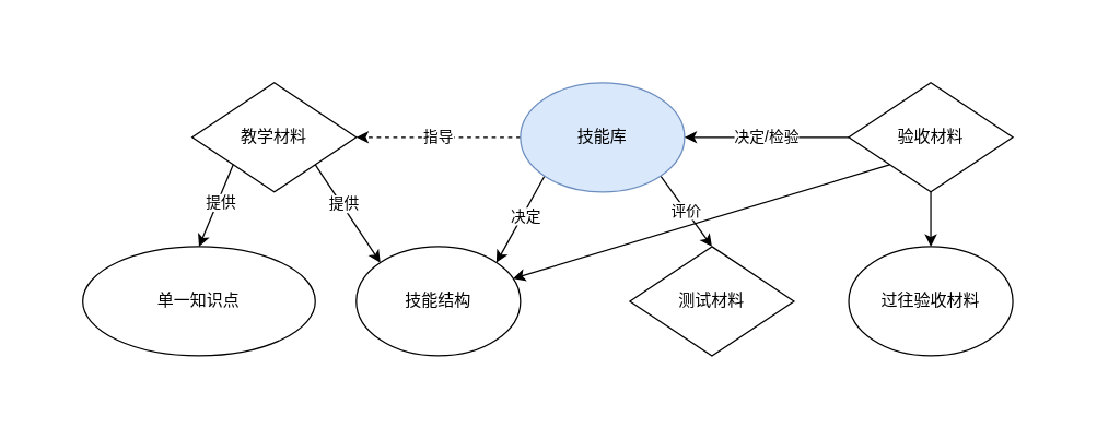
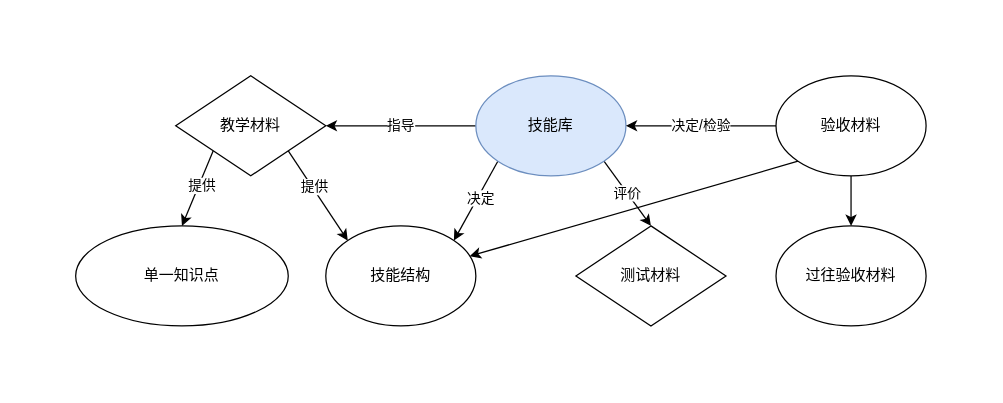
- <mxCell id="3" value="指导" style="edgeStyle=none;rounded=0;orthogonalLoop=1;jettySize=auto;html=1;exitX=0;exitY=0.5;exitDx=0;exitDy=0;entryX=1;entryY=0.5;entryDx=0;entryDy=0;dashed=1;" parent="1" source="7" target="16" edge="1"><mxGeometry relative="1" as="geometry" /></mxCell>
+ <mxCell id="3" value="指导" style="edgeStyle=none;rounded=0;orthogonalLoop=1;jettySize=auto;html=1;exitX=0;exitY=0.5;exitDx=0;exitDy=0;entryX=1;entryY=0.5;entryDx=0;entryDy=0;" parent="1" source="7" target="16" edge="1"><mxGeometry relative="1" as="geometry" /></mxCell>
- <mxCell id="11" value="验收材料" style="rhombus;whiteSpace=wrap;html=1;" parent="1" vertex="1"><mxGeometry x="620" y="60" width="120" height="80" as="geometry" /></mxCell>
+ <mxCell id="11" value="验收材料" style="ellipse;whiteSpace=wrap;html=1;" parent="1" vertex="1"><mxGeometry x="620" y="60" width="120" height="80" as="geometry" /></mxCell>
